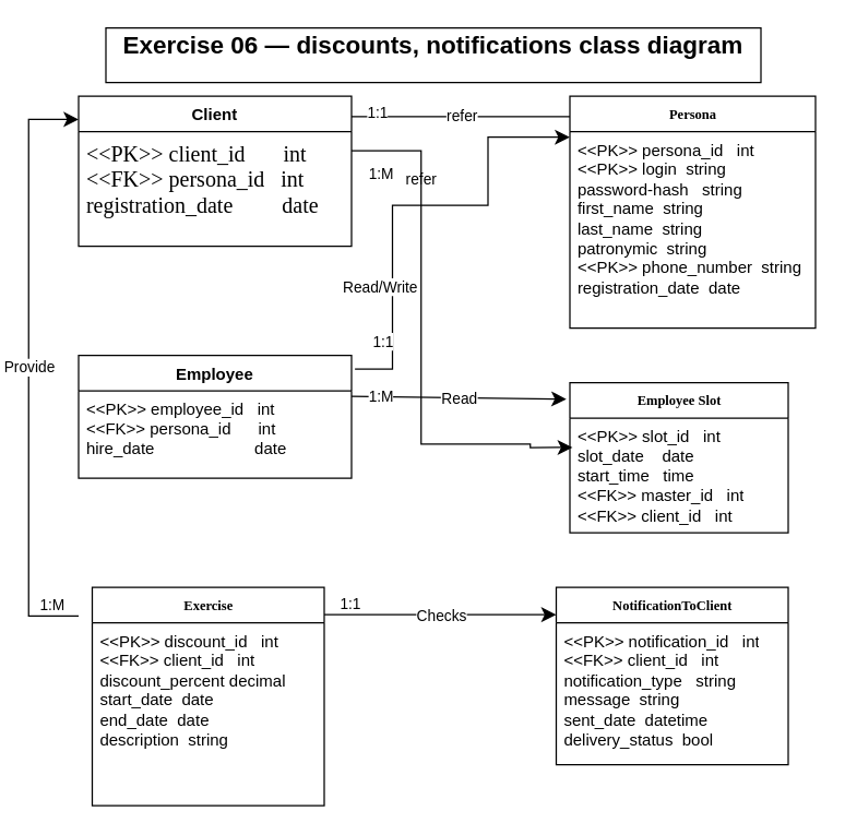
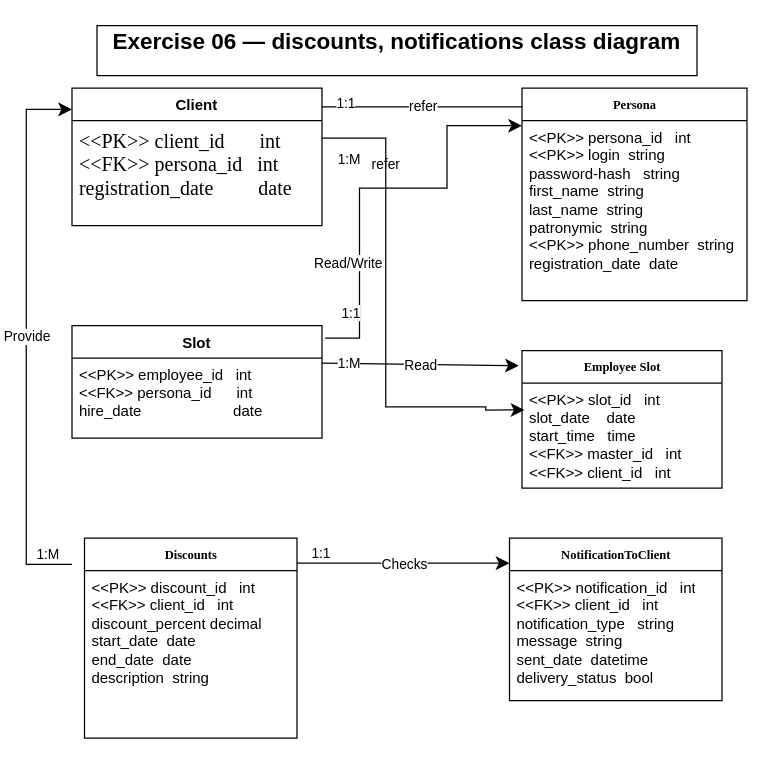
- <mxCell id="8" value="Employee" style="swimlane;fontStyle=1;align=center;verticalAlign=top;childLayout=stackLayout;horizontal=1;startSize=26;horizontalStack=0;resizeParent=1;resizeParentMax=0;resizeLast=0;collapsible=1;marginBottom=0;whiteSpace=wrap;html=1;" parent="1" vertex="1"><mxGeometry x="57" y="260" width="200" height="90" as="geometry" /></mxCell>
+ <mxCell id="8" value="Slot" style="swimlane;fontStyle=1;align=center;verticalAlign=top;childLayout=stackLayout;horizontal=1;startSize=26;horizontalStack=0;resizeParent=1;resizeParentMax=0;resizeLast=0;collapsible=1;marginBottom=0;whiteSpace=wrap;html=1;" parent="1" vertex="1"><mxGeometry x="57" y="260" width="200" height="90" as="geometry" /></mxCell>
- <mxCell id="23" value="&lt;b&gt;Exercise&lt;/b&gt;" style="swimlane;html=1;fontStyle=0;childLayout=stackLayout;horizontal=1;startSize=26;fillColor=none;horizontalStack=0;resizeParent=1;resizeLast=0;collapsible=1;marginBottom=0;swimlaneFillColor=#ffffff;rounded=0;shadow=0;comic=0;labelBackgroundColor=none;strokeWidth=1;fontFamily=Verdana;fontSize=10;align=center;" parent="1" vertex="1"><mxGeometry x="67" y="430" width="170" height="160" as="geometry" /></mxCell>
+ <mxCell id="23" value="&lt;b&gt;Discounts&lt;/b&gt;" style="swimlane;html=1;fontStyle=0;childLayout=stackLayout;horizontal=1;startSize=26;fillColor=none;horizontalStack=0;resizeParent=1;resizeLast=0;collapsible=1;marginBottom=0;swimlaneFillColor=#ffffff;rounded=0;shadow=0;comic=0;labelBackgroundColor=none;strokeWidth=1;fontFamily=Verdana;fontSize=10;align=center;" parent="1" vertex="1"><mxGeometry x="67" y="430" width="170" height="160" as="geometry" /></mxCell>
